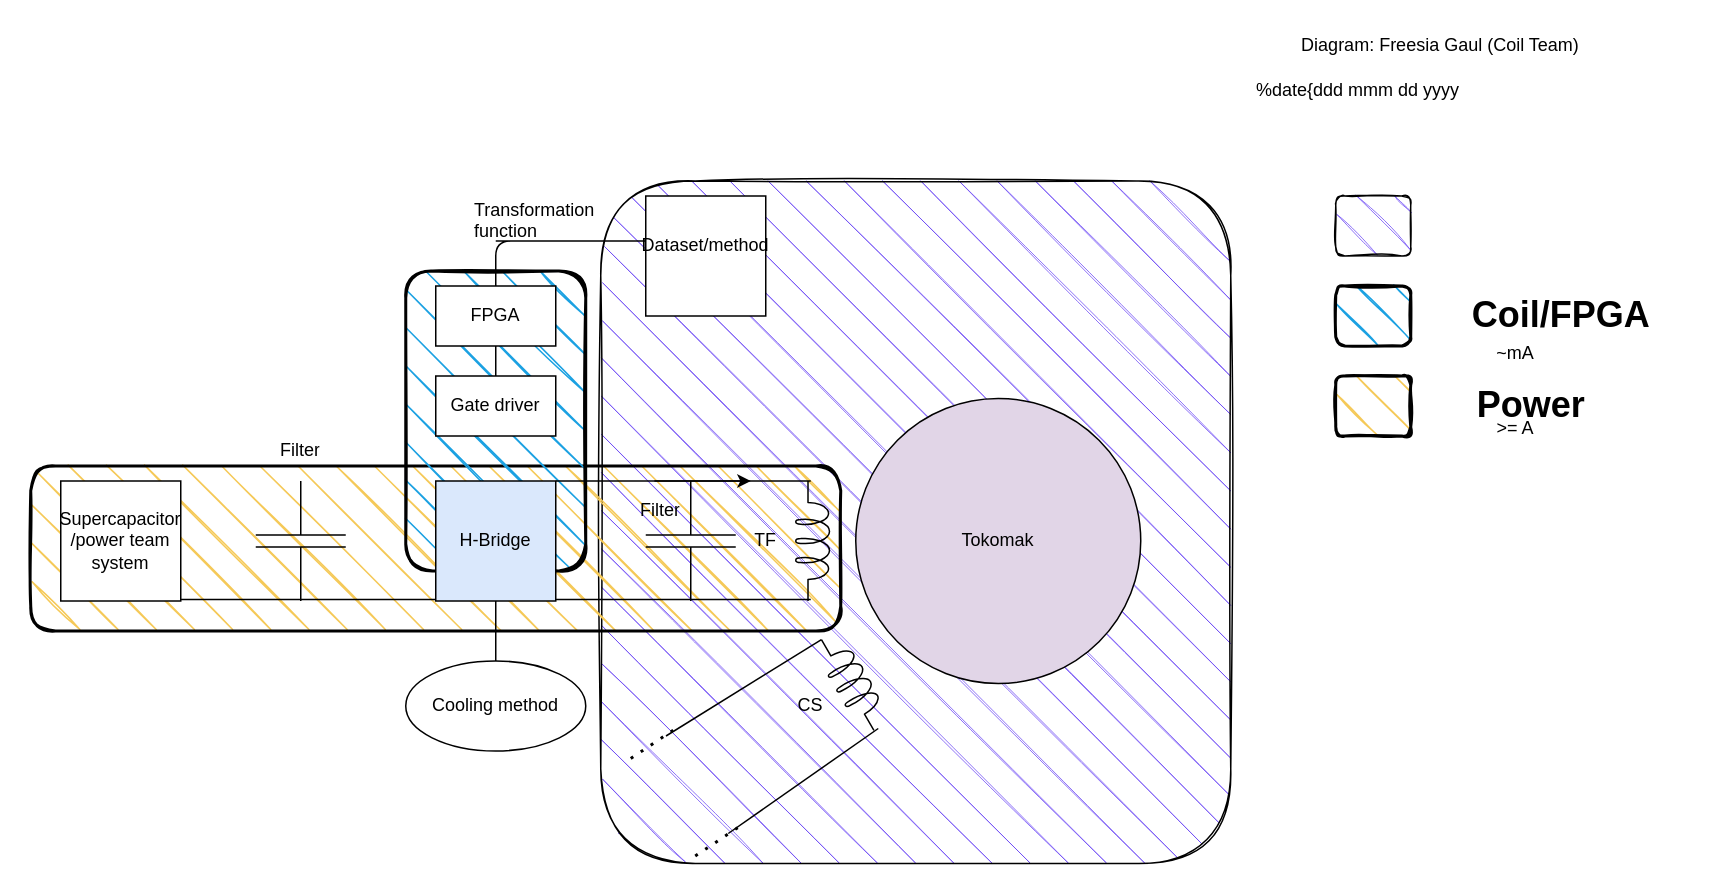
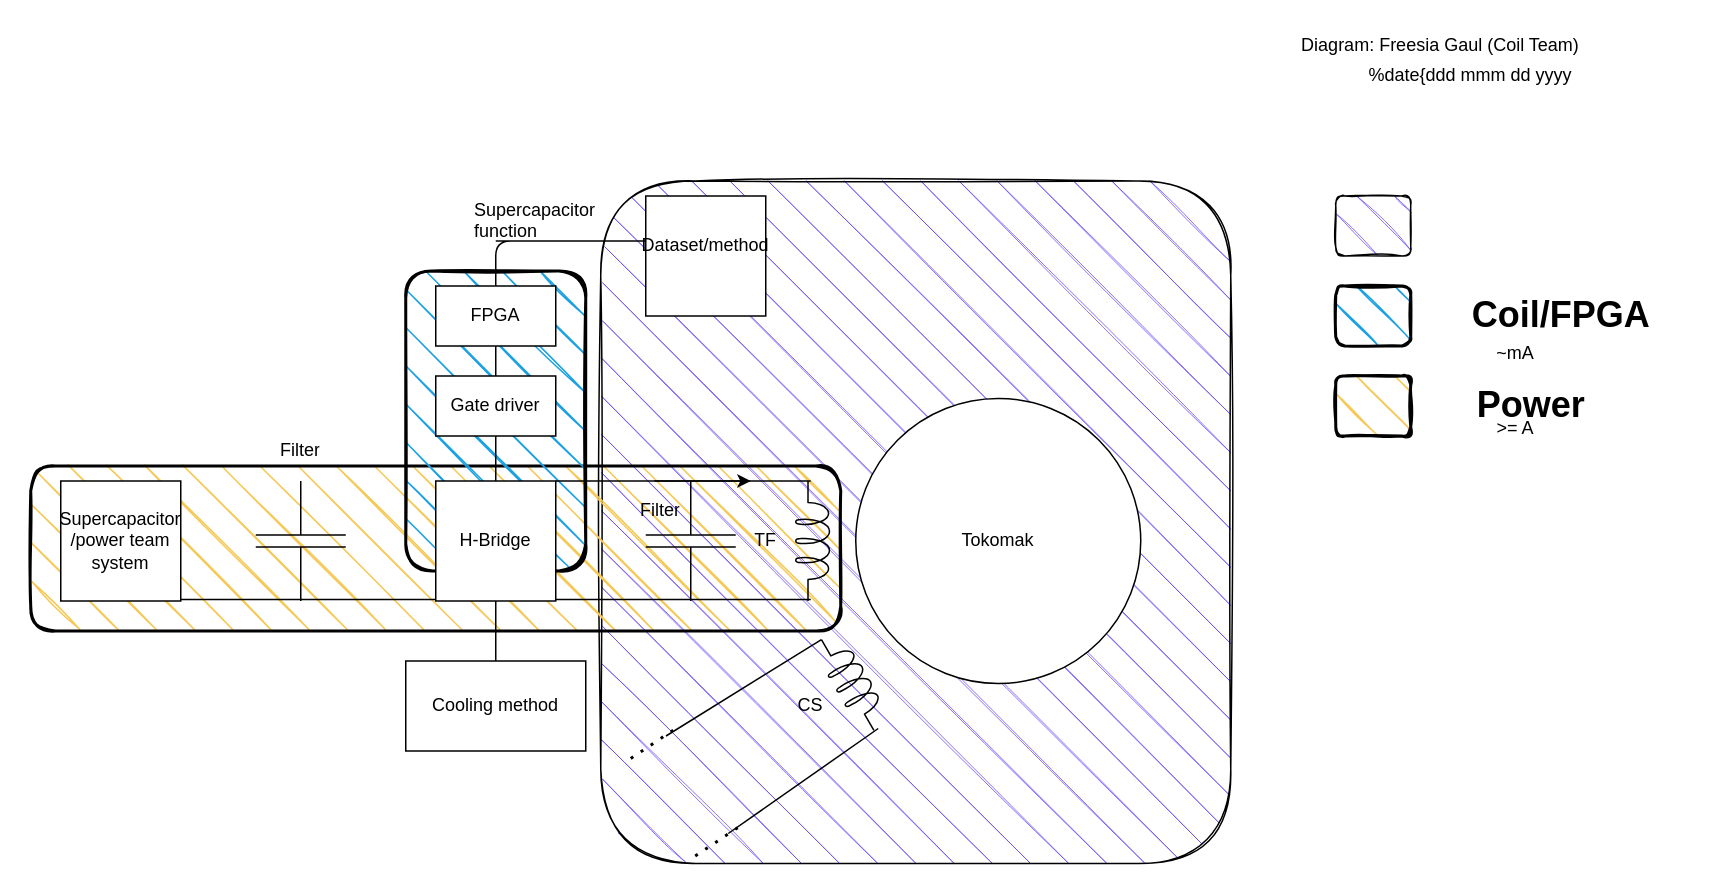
- <mxCell id="33" value="%date{ddd mmm dd yyyy HH:MM:ss}%" style="text;html=1;strokeColor=none;fillColor=none;align=center;verticalAlign=middle;whiteSpace=wrap;overflow=hidden;" parent="1" vertex="1"><mxGeometry x="825" y="50" width="160" height="20" as="geometry" /></mxCell>
+ <mxCell id="33" value="%date{ddd mmm dd yyyy HH:MM:ss}%" style="text;html=1;strokeColor=none;fillColor=none;align=center;verticalAlign=middle;whiteSpace=wrap;overflow=hidden;" parent="1" vertex="1"><mxGeometry x="900" y="40" width="160" height="20" as="geometry" /></mxCell>
- <mxCell id="41" value="Transformation function" style="text;strokeColor=none;fillColor=none;align=left;verticalAlign=middle;spacingLeft=4;spacingRight=4;overflow=hidden;points=[[0,0.5],[1,0.5]];portConstraint=eastwest;rotatable=0;whiteSpace=wrap;html=1;" parent="1" vertex="1"><mxGeometry x="310" y="130" width="100" height="30" as="geometry" /></mxCell>
+ <mxCell id="41" value="Supercapacitor function" style="text;strokeColor=none;fillColor=none;align=left;verticalAlign=middle;spacingLeft=4;spacingRight=4;overflow=hidden;points=[[0,0.5],[1,0.5]];portConstraint=eastwest;rotatable=0;whiteSpace=wrap;html=1;" parent="1" vertex="1"><mxGeometry x="310" y="130" width="100" height="30" as="geometry" /></mxCell>
+ <mxCell id="18" value="" style="endArrow=none;html=1;entryX=0.5;entryY=1;entryDx=0;entryDy=0;exitX=0.5;exitY=0;exitDx=0;exitDy=0;" parent="1" source="6" target="8" edge="1"><mxGeometry width="50" height="50" relative="1" as="geometry"><mxPoint x="420" y="380" as="sourcePoint" /><mxPoint x="470" y="330" as="targetPoint" /></mxGeometry></mxCell>
- <mxCell id="6" value="H-Bridge" style="whiteSpace=wrap;html=1;aspect=fixed;fillColor=#dae8fc;" parent="1" vertex="1"><mxGeometry x="290" y="320" width="80" height="80" as="geometry" /></mxCell>
+ <mxCell id="6" value="H-Bridge" style="whiteSpace=wrap;html=1;aspect=fixed;" parent="1" vertex="1"><mxGeometry x="290" y="320" width="80" height="80" as="geometry" /></mxCell>
- <mxCell id="15" value="Tokomak" style="ellipse;whiteSpace=wrap;html=1;aspect=fixed;fillColor=#e1d5e7;" parent="1" vertex="1"><mxGeometry x="570" y="265" width="190" height="190" as="geometry" /></mxCell>
+ <mxCell id="15" value="Tokomak" style="ellipse;whiteSpace=wrap;html=1;aspect=fixed;" parent="1" vertex="1"><mxGeometry x="570" y="265" width="190" height="190" as="geometry" /></mxCell>
- <mxCell id="7" value="Cooling method" style="ellipse;whiteSpace=wrap;html=1;" parent="1" vertex="1"><mxGeometry x="270" y="440" width="120" height="60" as="geometry" /></mxCell>
+ <mxCell id="7" value="Cooling method" style="whiteSpace=wrap;html=1;" parent="1" vertex="1"><mxGeometry x="270" y="440" width="120" height="60" as="geometry" /></mxCell>
